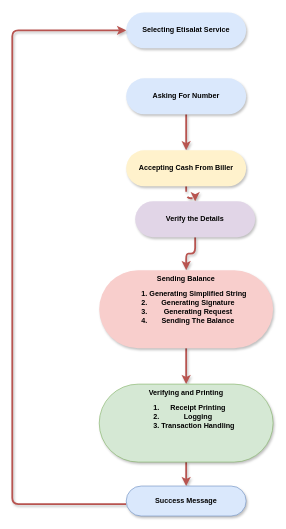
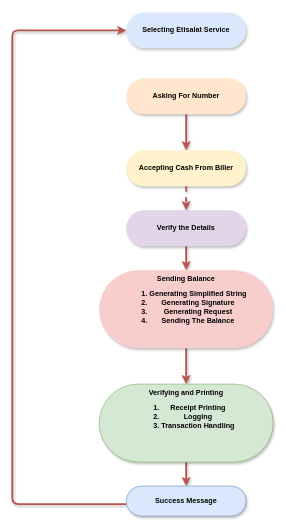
- <mxCell id="4" value="Asking For Number" style="rounded=1;whiteSpace=wrap;html=1;fillColor=#dae8fc;strokeColor=none;shadow=1;arcSize=50;fontStyle=1;" vertex="1" parent="1"><mxGeometry x="210" y="130" width="200" height="60" as="geometry" /></mxCell>
+ <mxCell id="4" value="Asking For Number" style="rounded=1;whiteSpace=wrap;html=1;fillColor=#ffe6cc;strokeColor=none;shadow=1;arcSize=50;fontStyle=1" vertex="1" parent="1"><mxGeometry x="210" y="130" width="200" height="60" as="geometry" /></mxCell>
- <mxCell id="8" value="Verify the Details" style="rounded=1;whiteSpace=wrap;html=1;fillColor=#e1d5e7;strokeColor=none;fontStyle=1;shadow=1;arcSize=50;" vertex="1" parent="1"><mxGeometry x="225" y="335" width="200" height="60" as="geometry" /></mxCell>
+ <mxCell id="8" value="Verify the Details" style="rounded=1;whiteSpace=wrap;html=1;fillColor=#e1d5e7;strokeColor=none;fontStyle=1;shadow=1;arcSize=50;" vertex="1" parent="1"><mxGeometry x="210" y="350" width="200" height="60" as="geometry" /></mxCell>
